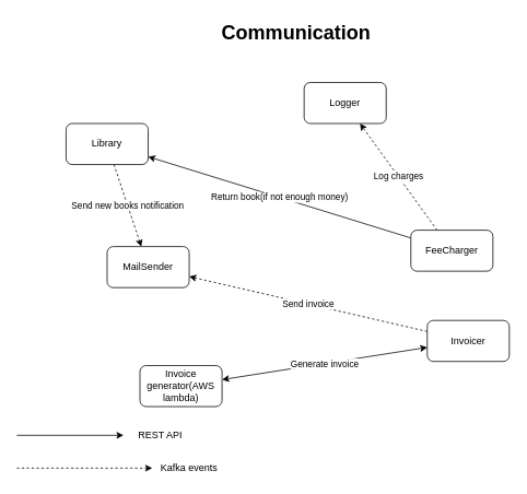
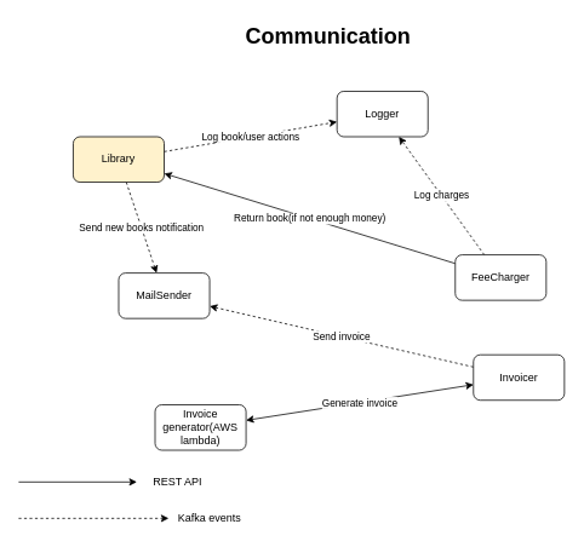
+ <mxCell id="2" value="Log book/user actions" style="edgeStyle=none;rounded=0;orthogonalLoop=1;jettySize=auto;html=1;dashed=1;" parent="1" source="4" target="13" edge="1"><mxGeometry relative="1" as="geometry" /></mxCell>
- <mxCell id="4" value="Library" style="rounded=1;whiteSpace=wrap;html=1;" parent="1" vertex="1"><mxGeometry x="80" y="150" width="100" height="50" as="geometry" /></mxCell>
+ <mxCell id="4" value="Library" style="rounded=1;whiteSpace=wrap;html=1;fillColor=#fff2cc;" parent="1" vertex="1"><mxGeometry x="80" y="150" width="100" height="50" as="geometry" /></mxCell>
